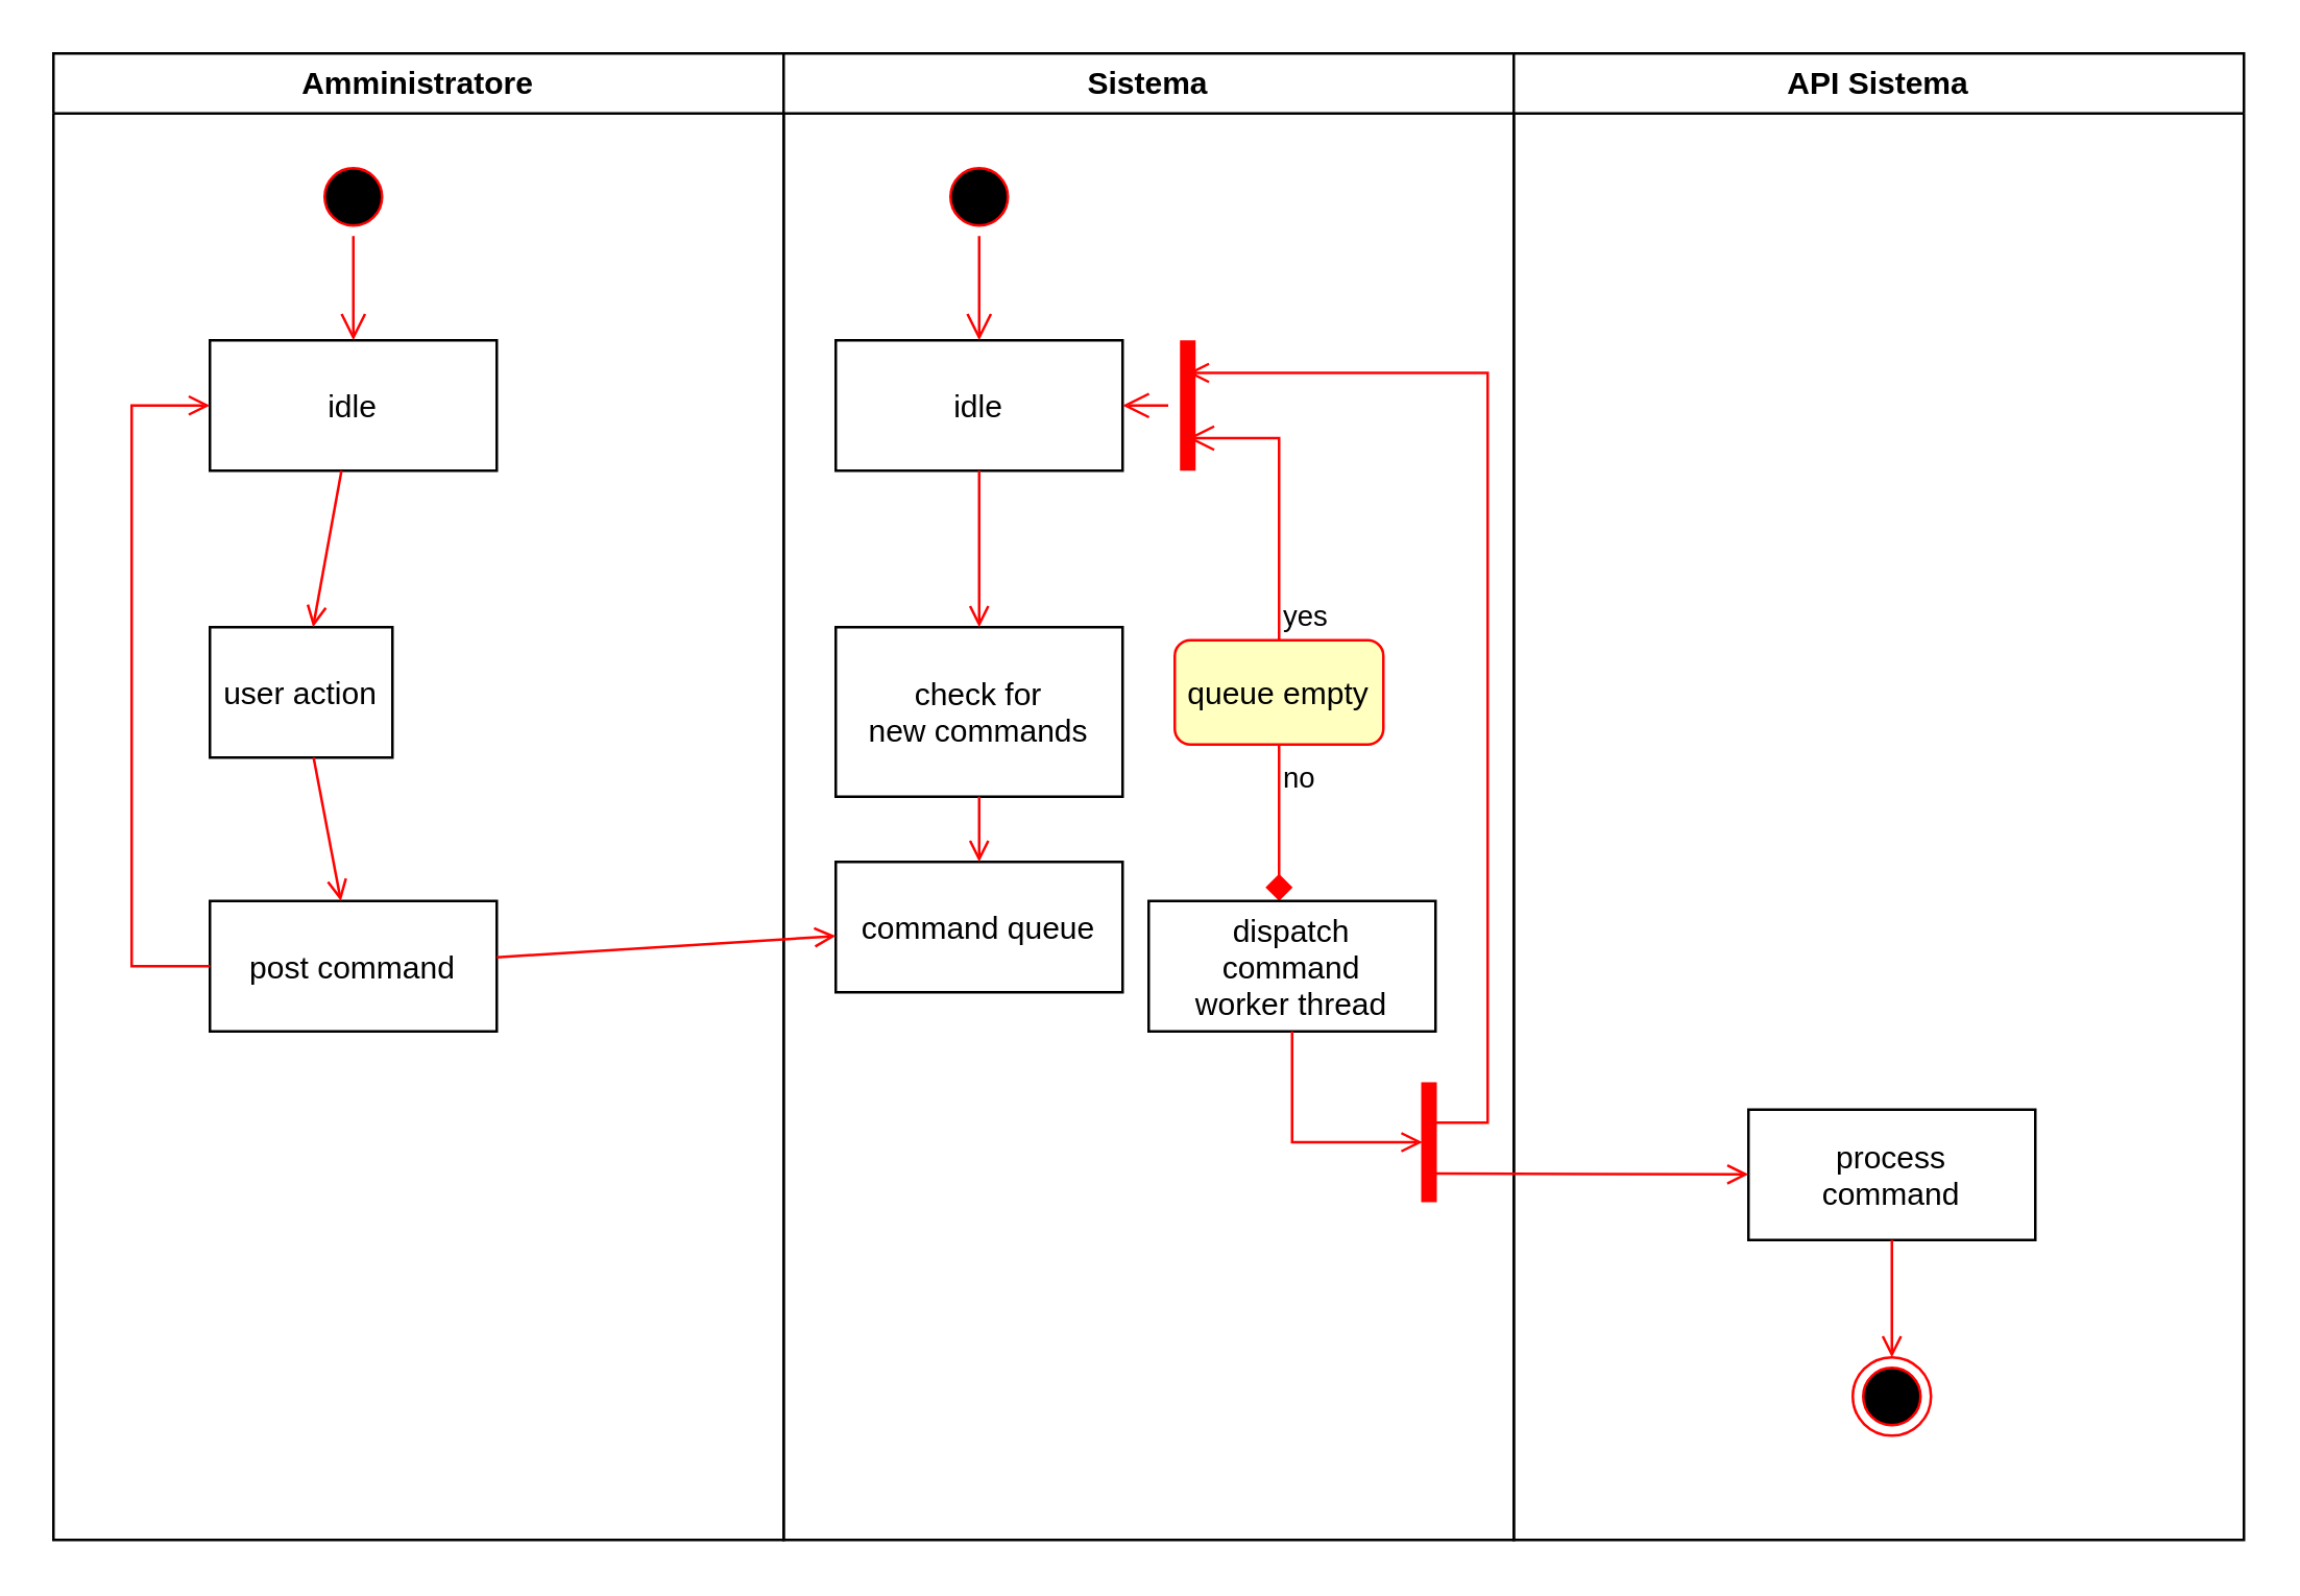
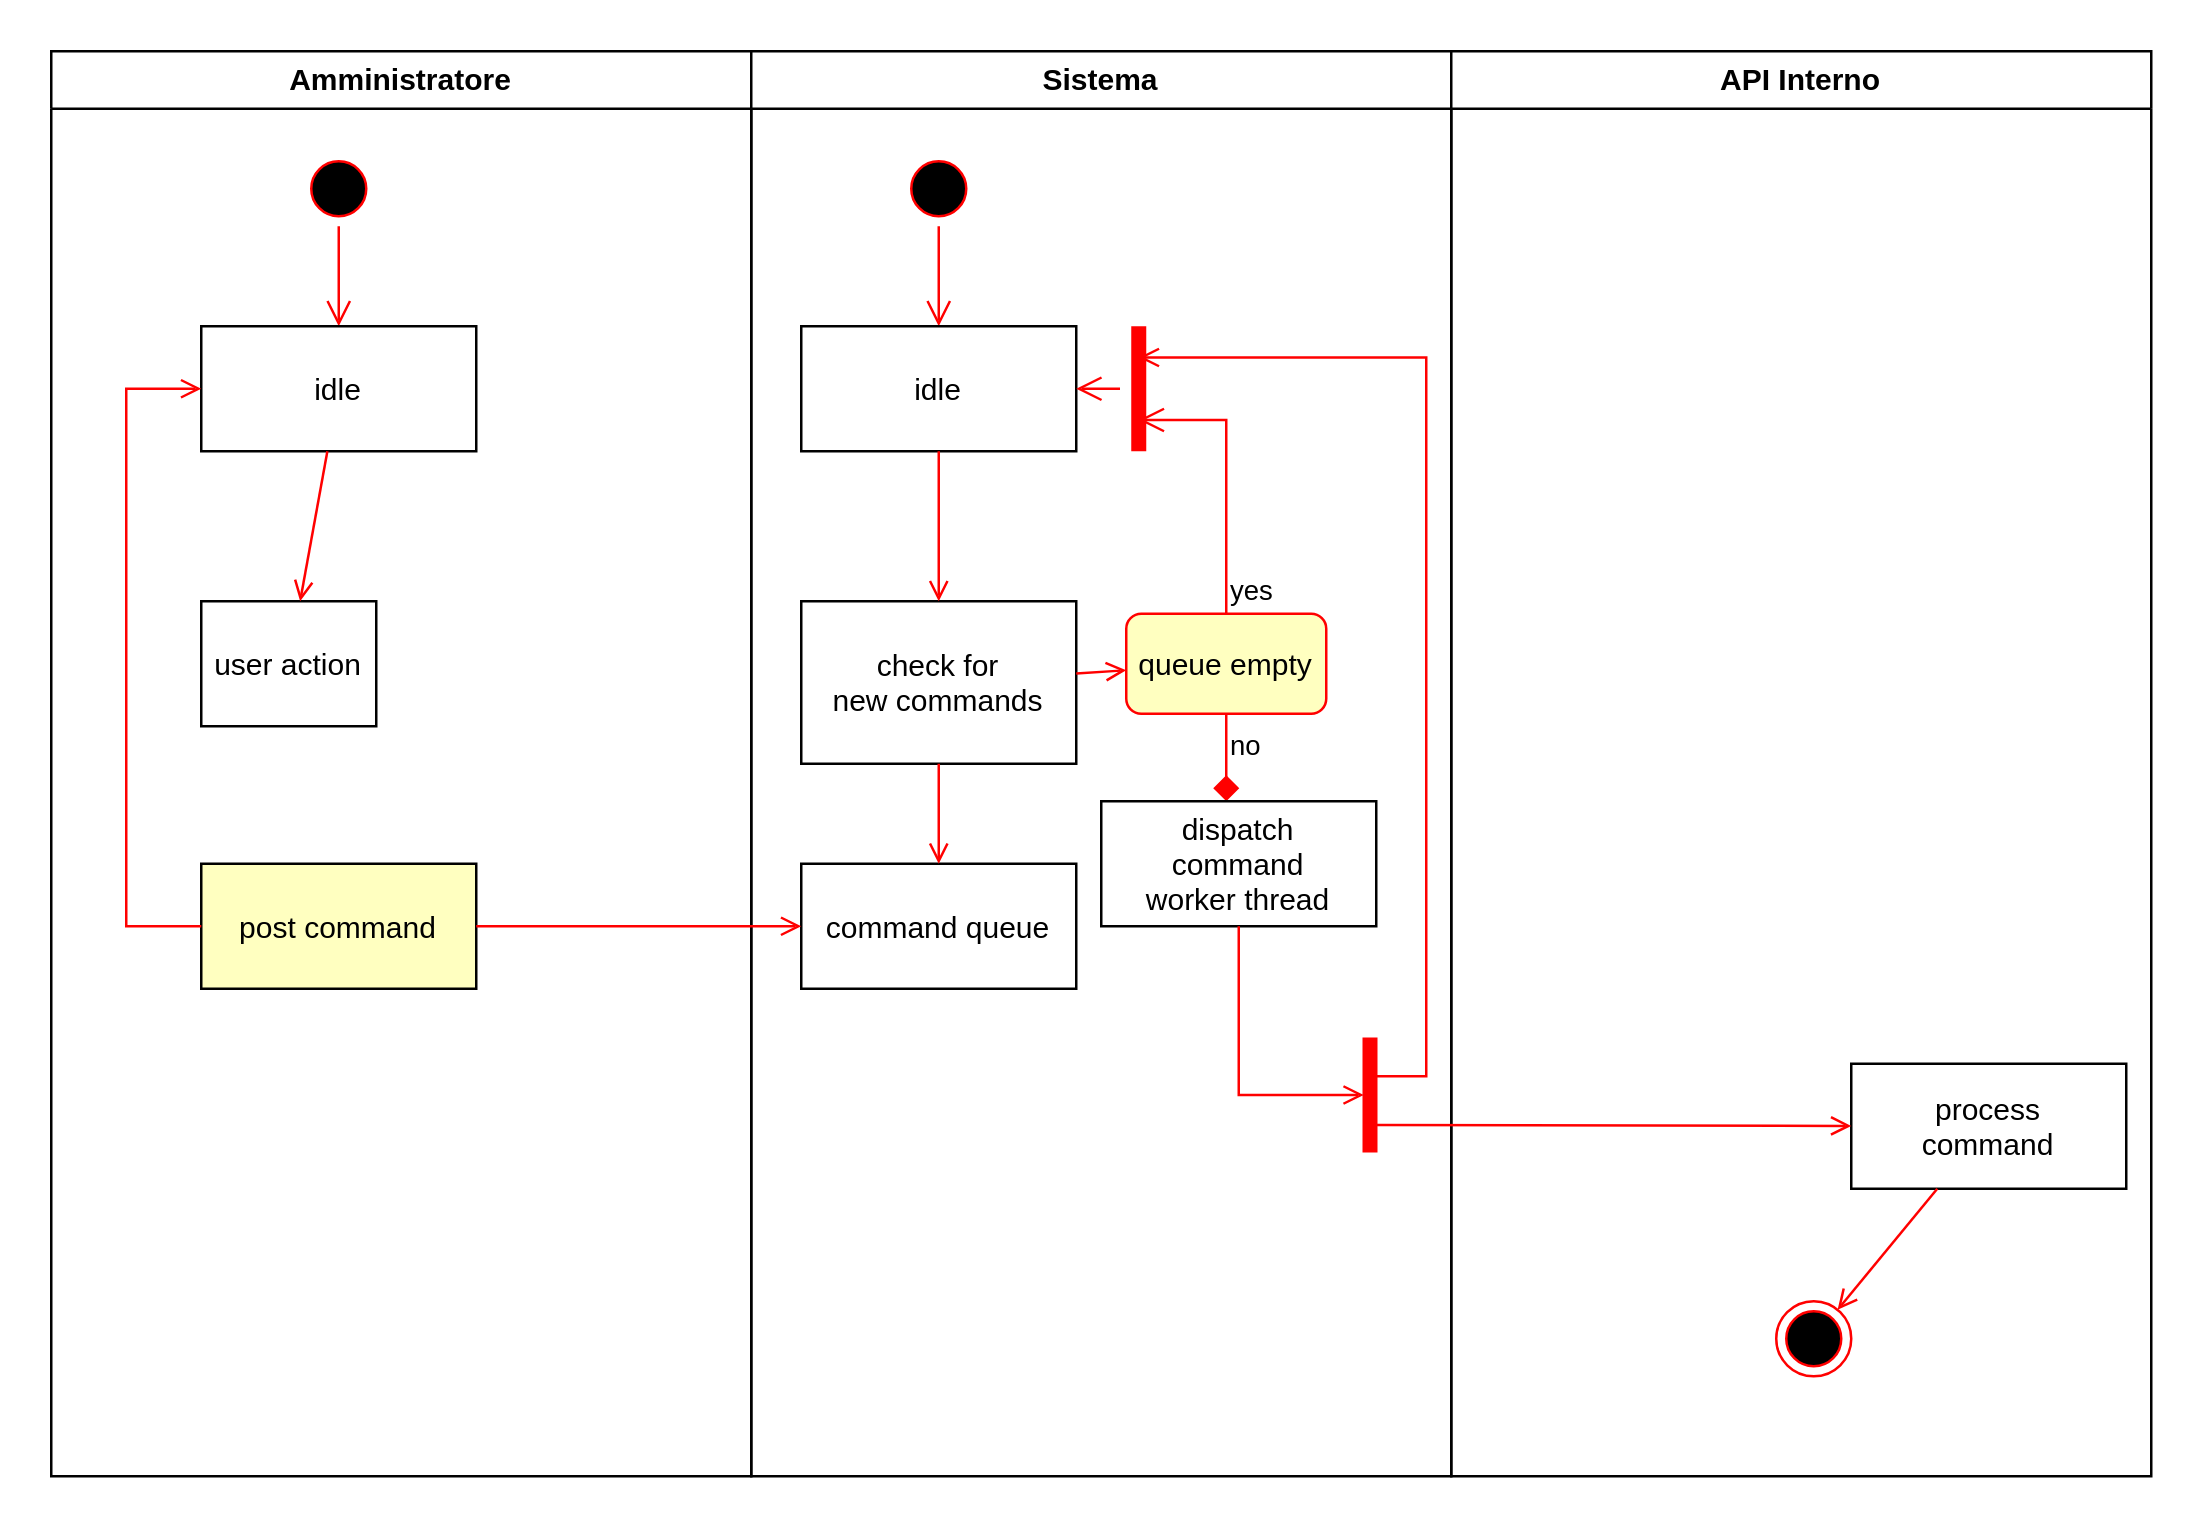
- <mxCell id="28" value="API Sistema" style="swimlane;whiteSpace=wrap" vertex="1" parent="1"><mxGeometry x="580" y="20" width="280" height="570" as="geometry" /></mxCell>
+ <mxCell id="28" value="API Interno" style="swimlane;whiteSpace=wrap" vertex="1" parent="1"><mxGeometry x="580" y="20" width="280" height="570" as="geometry" /></mxCell>
+ <mxCell id="22" value="" style="endArrow=open;strokeColor=#FF0000;endFill=1;rounded=0" edge="1" parent="11" source="15" target="19"><mxGeometry relative="1" as="geometry" /></mxCell>
- <mxCell id="9" value="" style="endArrow=open;strokeColor=#FF0000;endFill=1;rounded=0" edge="1" parent="2" source="6" target="8"><mxGeometry relative="1" as="geometry" /></mxCell>
- <mxCell id="17" value="command queue" style="" vertex="1" parent="11"><mxGeometry x="20" y="310" width="110" height="50" as="geometry" /></mxCell>
+ <mxCell id="17" value="command queue" style="" vertex="1" parent="11"><mxGeometry x="20" y="325" width="110" height="50" as="geometry" /></mxCell>
- <mxCell id="8" value="post command" style="" vertex="1" parent="2"><mxGeometry x="60" y="325" width="110" height="50" as="geometry" /></mxCell>
+ <mxCell id="8" value="post command" style="fillColor=#ffffc0;" vertex="1" parent="2"><mxGeometry x="60" y="325" width="110" height="50" as="geometry" /></mxCell>
- <mxCell id="25" value="dispatch&#10;command&#10;worker thread" style="" vertex="1" parent="11"><mxGeometry x="140" y="325" width="110" height="50" as="geometry" /></mxCell>
+ <mxCell id="25" value="dispatch&#10;command&#10;worker thread" style="" vertex="1" parent="11"><mxGeometry x="140" y="300" width="110" height="50" as="geometry" /></mxCell>
- <mxCell id="29" value="process&#10;command" style="" vertex="1" parent="28"><mxGeometry x="90" y="405" width="110" height="50" as="geometry" /></mxCell>
+ <mxCell id="29" value="process&#10;command" style="" vertex="1" parent="28"><mxGeometry x="160" y="405" width="110" height="50" as="geometry" /></mxCell>
